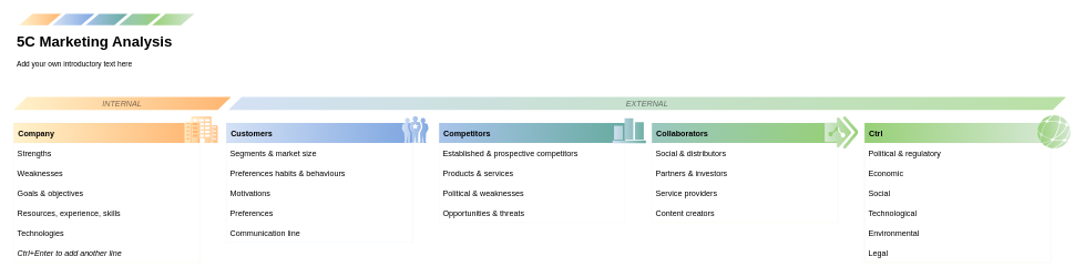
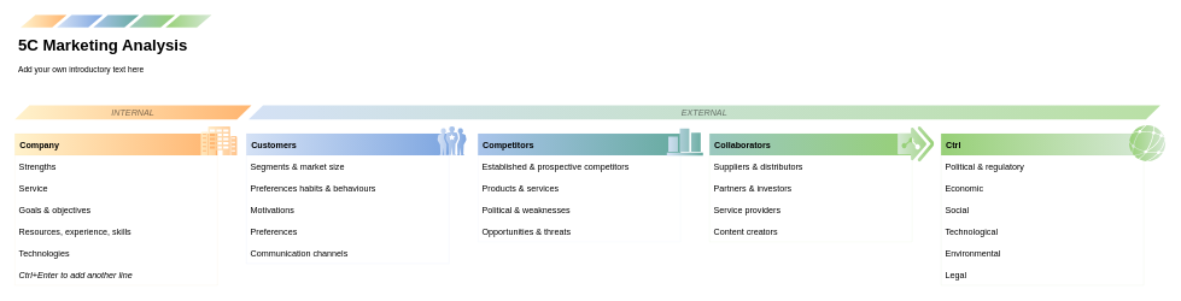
- <mxCell id="21" value="Social &amp; distributors" style="text;strokeColor=none;fillColor=none;align=left;verticalAlign=middle;spacingLeft=4;spacingRight=4;overflow=hidden;points=[[0,0.5],[1,0.5]];portConstraint=eastwest;rotatable=0;fontFamily=Helvetica;fontSize=12;fontColor=default;startSize=26;" vertex="1" parent="20"><mxGeometry y="30" width="280" height="30" as="geometry" /></mxCell>
+ <mxCell id="21" value="Suppliers &amp; distributors" style="text;strokeColor=none;fillColor=none;align=left;verticalAlign=middle;spacingLeft=4;spacingRight=4;overflow=hidden;points=[[0,0.5],[1,0.5]];portConstraint=eastwest;rotatable=0;fontFamily=Helvetica;fontSize=12;fontColor=default;startSize=26;" vertex="1" parent="20"><mxGeometry y="30" width="280" height="30" as="geometry" /></mxCell>
- <mxCell id="4" value="Weaknesses" style="text;strokeColor=none;fillColor=none;align=left;verticalAlign=middle;spacingLeft=4;spacingRight=4;overflow=hidden;points=[[0,0.5],[1,0.5]];portConstraint=eastwest;rotatable=0;fontFamily=Helvetica;fontSize=12;fontColor=default;startSize=26;" vertex="1" parent="2"><mxGeometry y="60" width="280" height="30" as="geometry" /></mxCell>
+ <mxCell id="4" value="Service" style="text;strokeColor=none;fillColor=none;align=left;verticalAlign=middle;spacingLeft=4;spacingRight=4;overflow=hidden;points=[[0,0.5],[1,0.5]];portConstraint=eastwest;rotatable=0;fontFamily=Helvetica;fontSize=12;fontColor=default;startSize=26;" vertex="1" parent="2"><mxGeometry y="60" width="280" height="30" as="geometry" /></mxCell>
- <mxCell id="14" value="Communication line" style="text;strokeColor=none;fillColor=none;align=left;verticalAlign=middle;spacingLeft=4;spacingRight=4;overflow=hidden;points=[[0,0.5],[1,0.5]];portConstraint=eastwest;rotatable=0;fontFamily=Helvetica;fontSize=12;fontColor=default;startSize=26;" vertex="1" parent="9"><mxGeometry y="150" width="280" height="30" as="geometry" /></mxCell>
+ <mxCell id="14" value="Communication channels" style="text;strokeColor=none;fillColor=none;align=left;verticalAlign=middle;spacingLeft=4;spacingRight=4;overflow=hidden;points=[[0,0.5],[1,0.5]];portConstraint=eastwest;rotatable=0;fontFamily=Helvetica;fontSize=12;fontColor=default;startSize=26;" vertex="1" parent="9"><mxGeometry y="150" width="280" height="30" as="geometry" /></mxCell>
